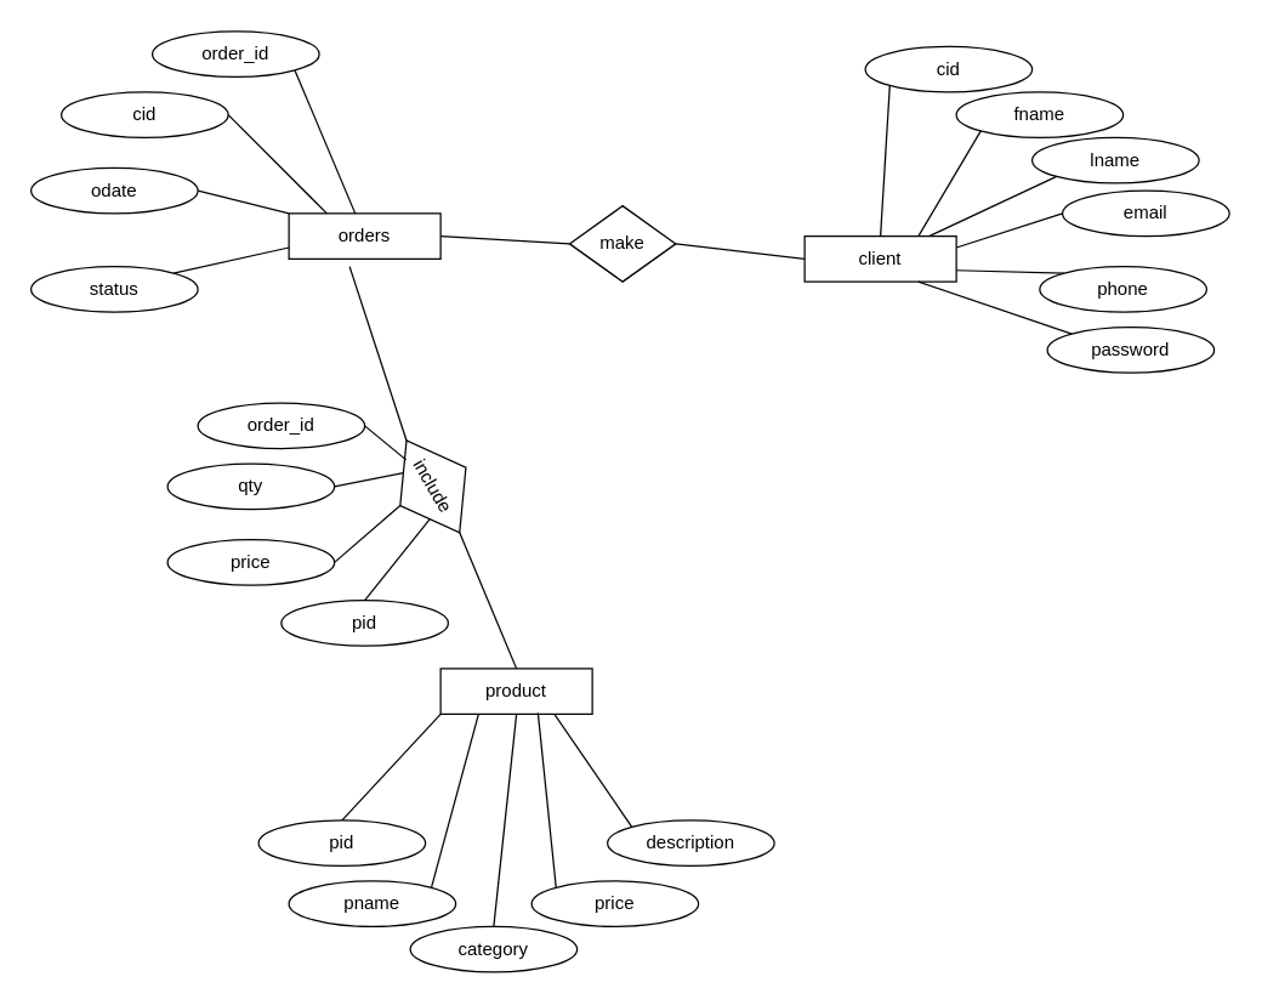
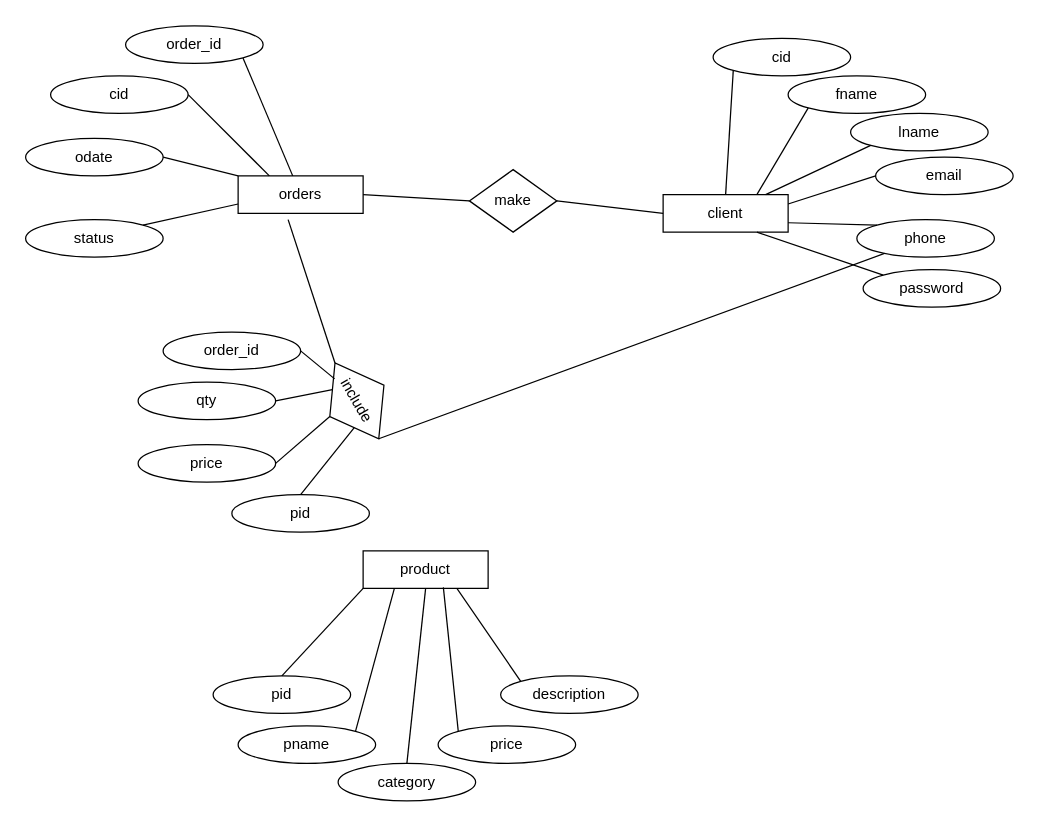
- <mxCell id="40" value="" style="endArrow=none;html=1;exitX=1;exitY=0.5;exitDx=0;exitDy=0;entryX=0.5;entryY=0;entryDx=0;entryDy=0;" parent="1" source="38" target="3" edge="1"><mxGeometry width="50" height="50" relative="1" as="geometry"><mxPoint x="430" y="395" as="sourcePoint" /><mxPoint x="480" y="345" as="targetPoint" /></mxGeometry></mxCell>
+ <mxCell id="40" value="" style="endArrow=none;html=1;exitX=1;exitY=0.5;exitDx=0;exitDy=0;" parent="1" source="38" target="17" edge="1"><mxGeometry width="50" height="50" relative="1" as="geometry"><mxPoint x="430" y="395" as="sourcePoint" /><mxPoint x="480" y="345" as="targetPoint" /></mxGeometry></mxCell>
